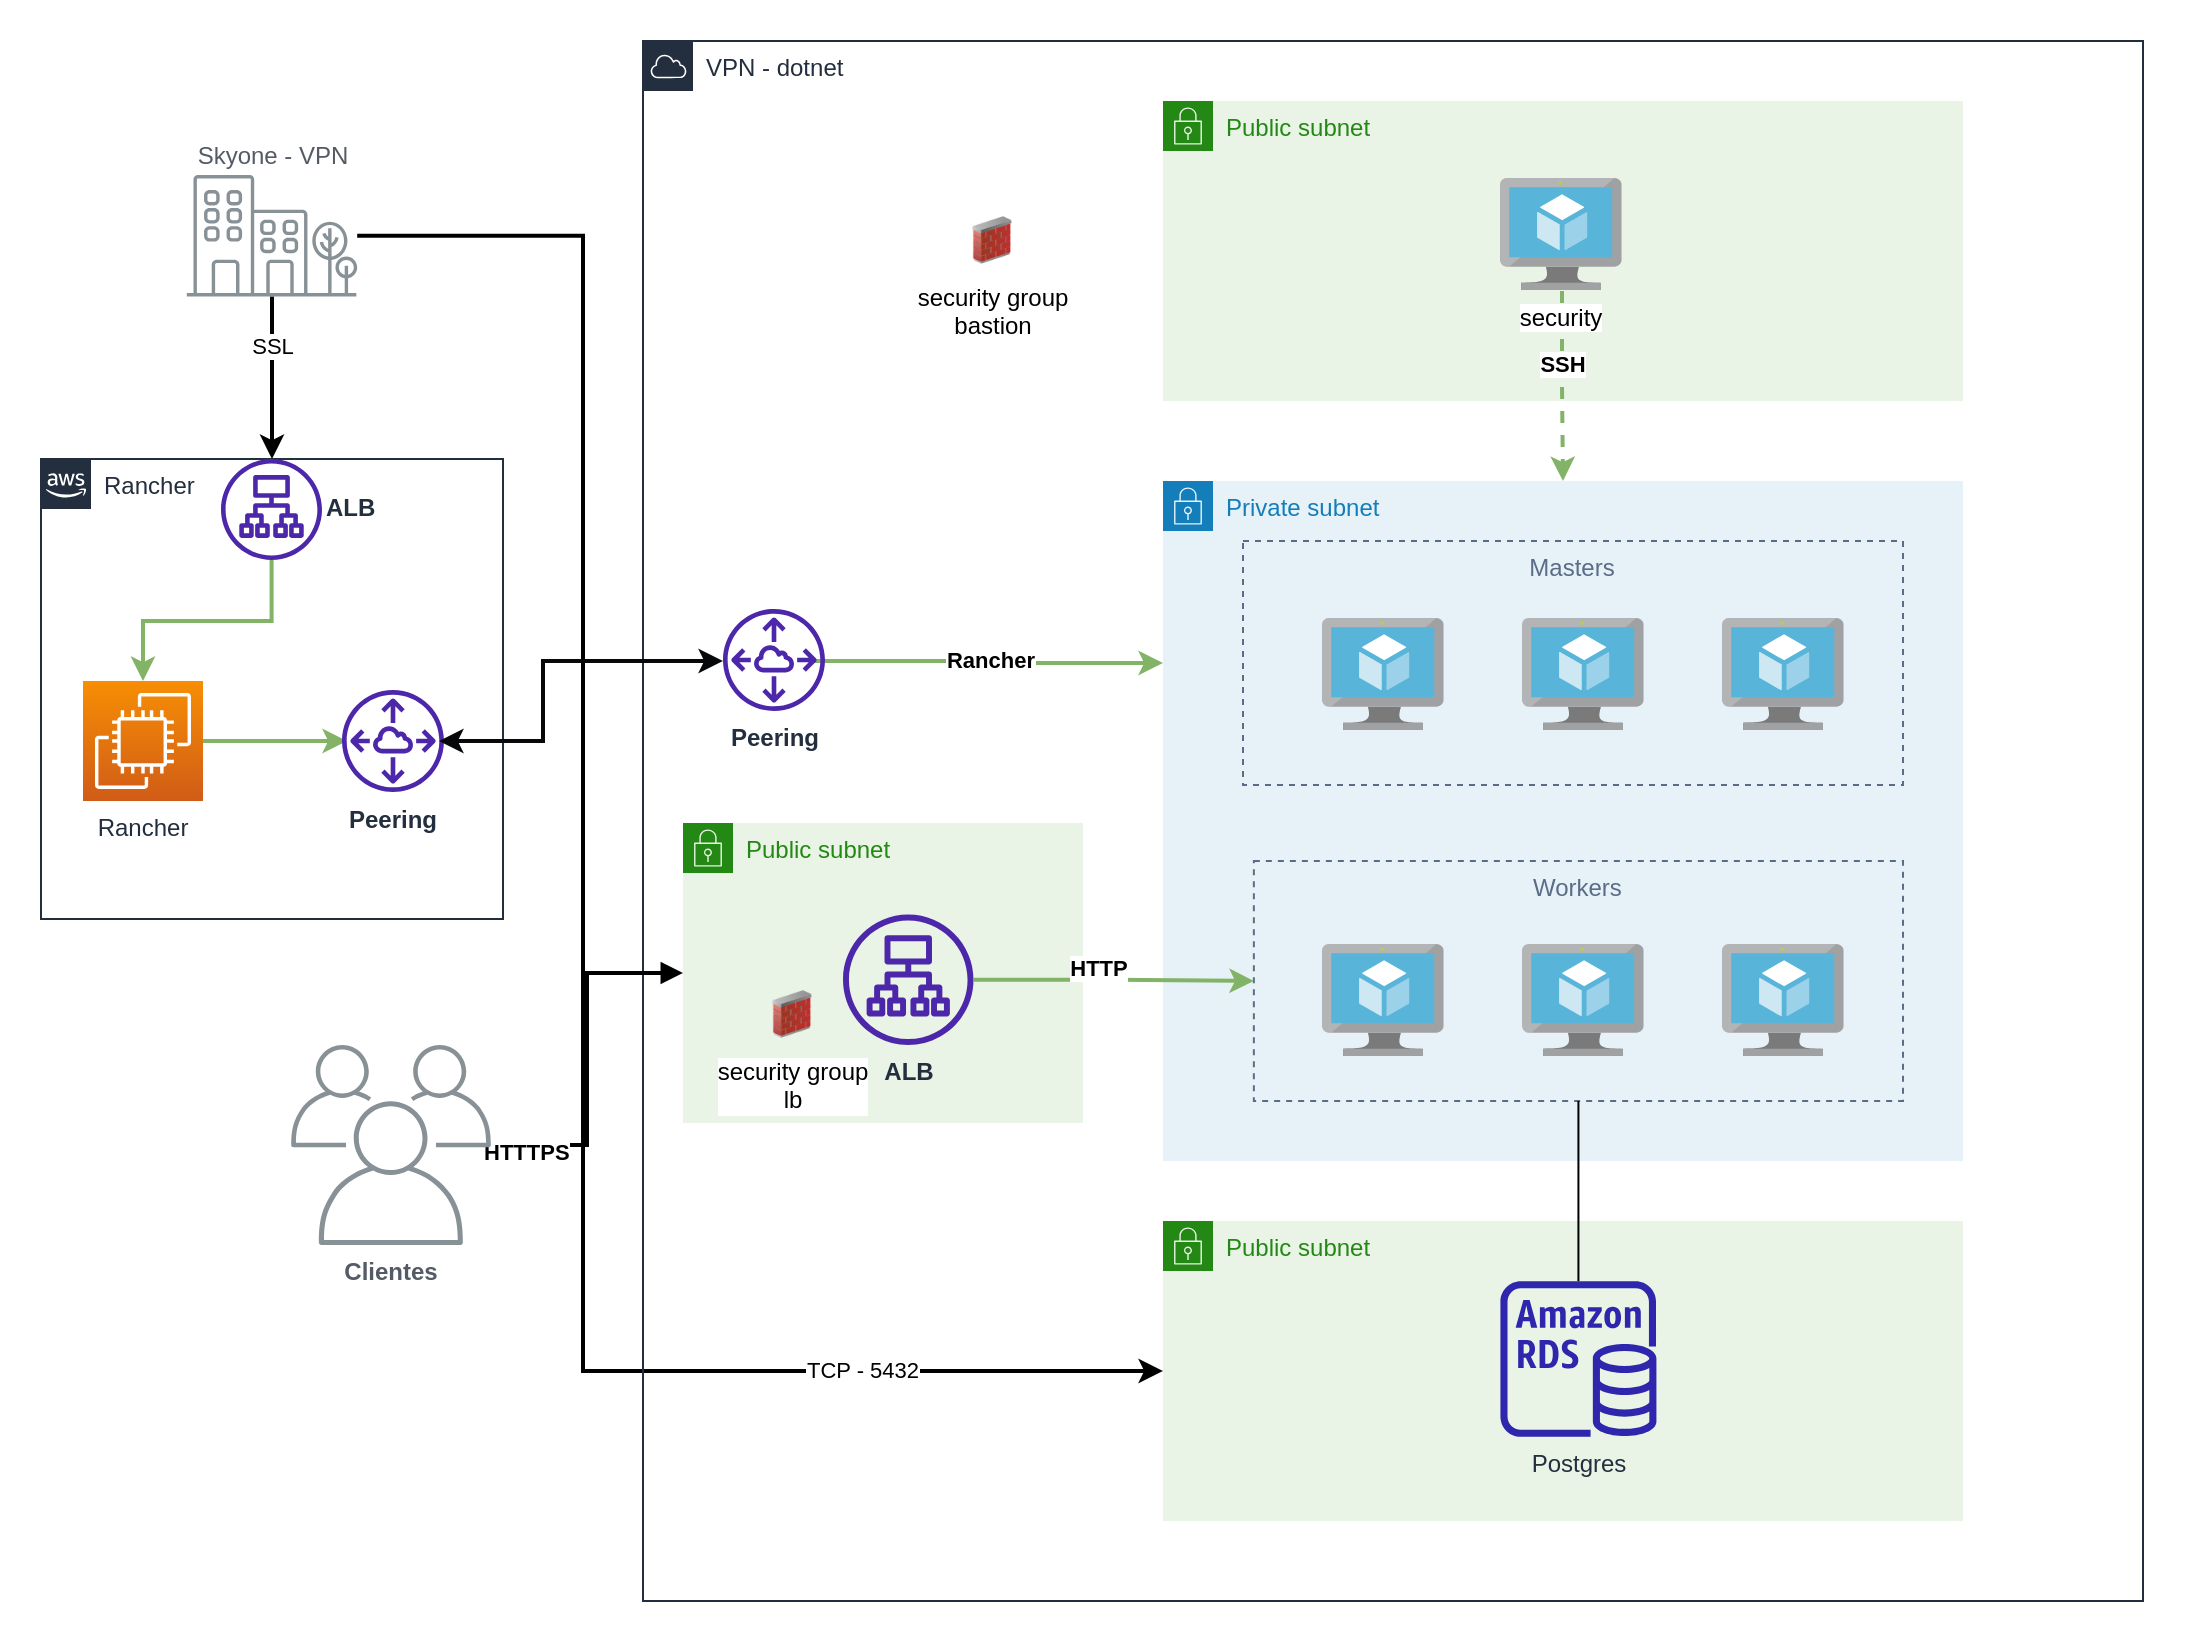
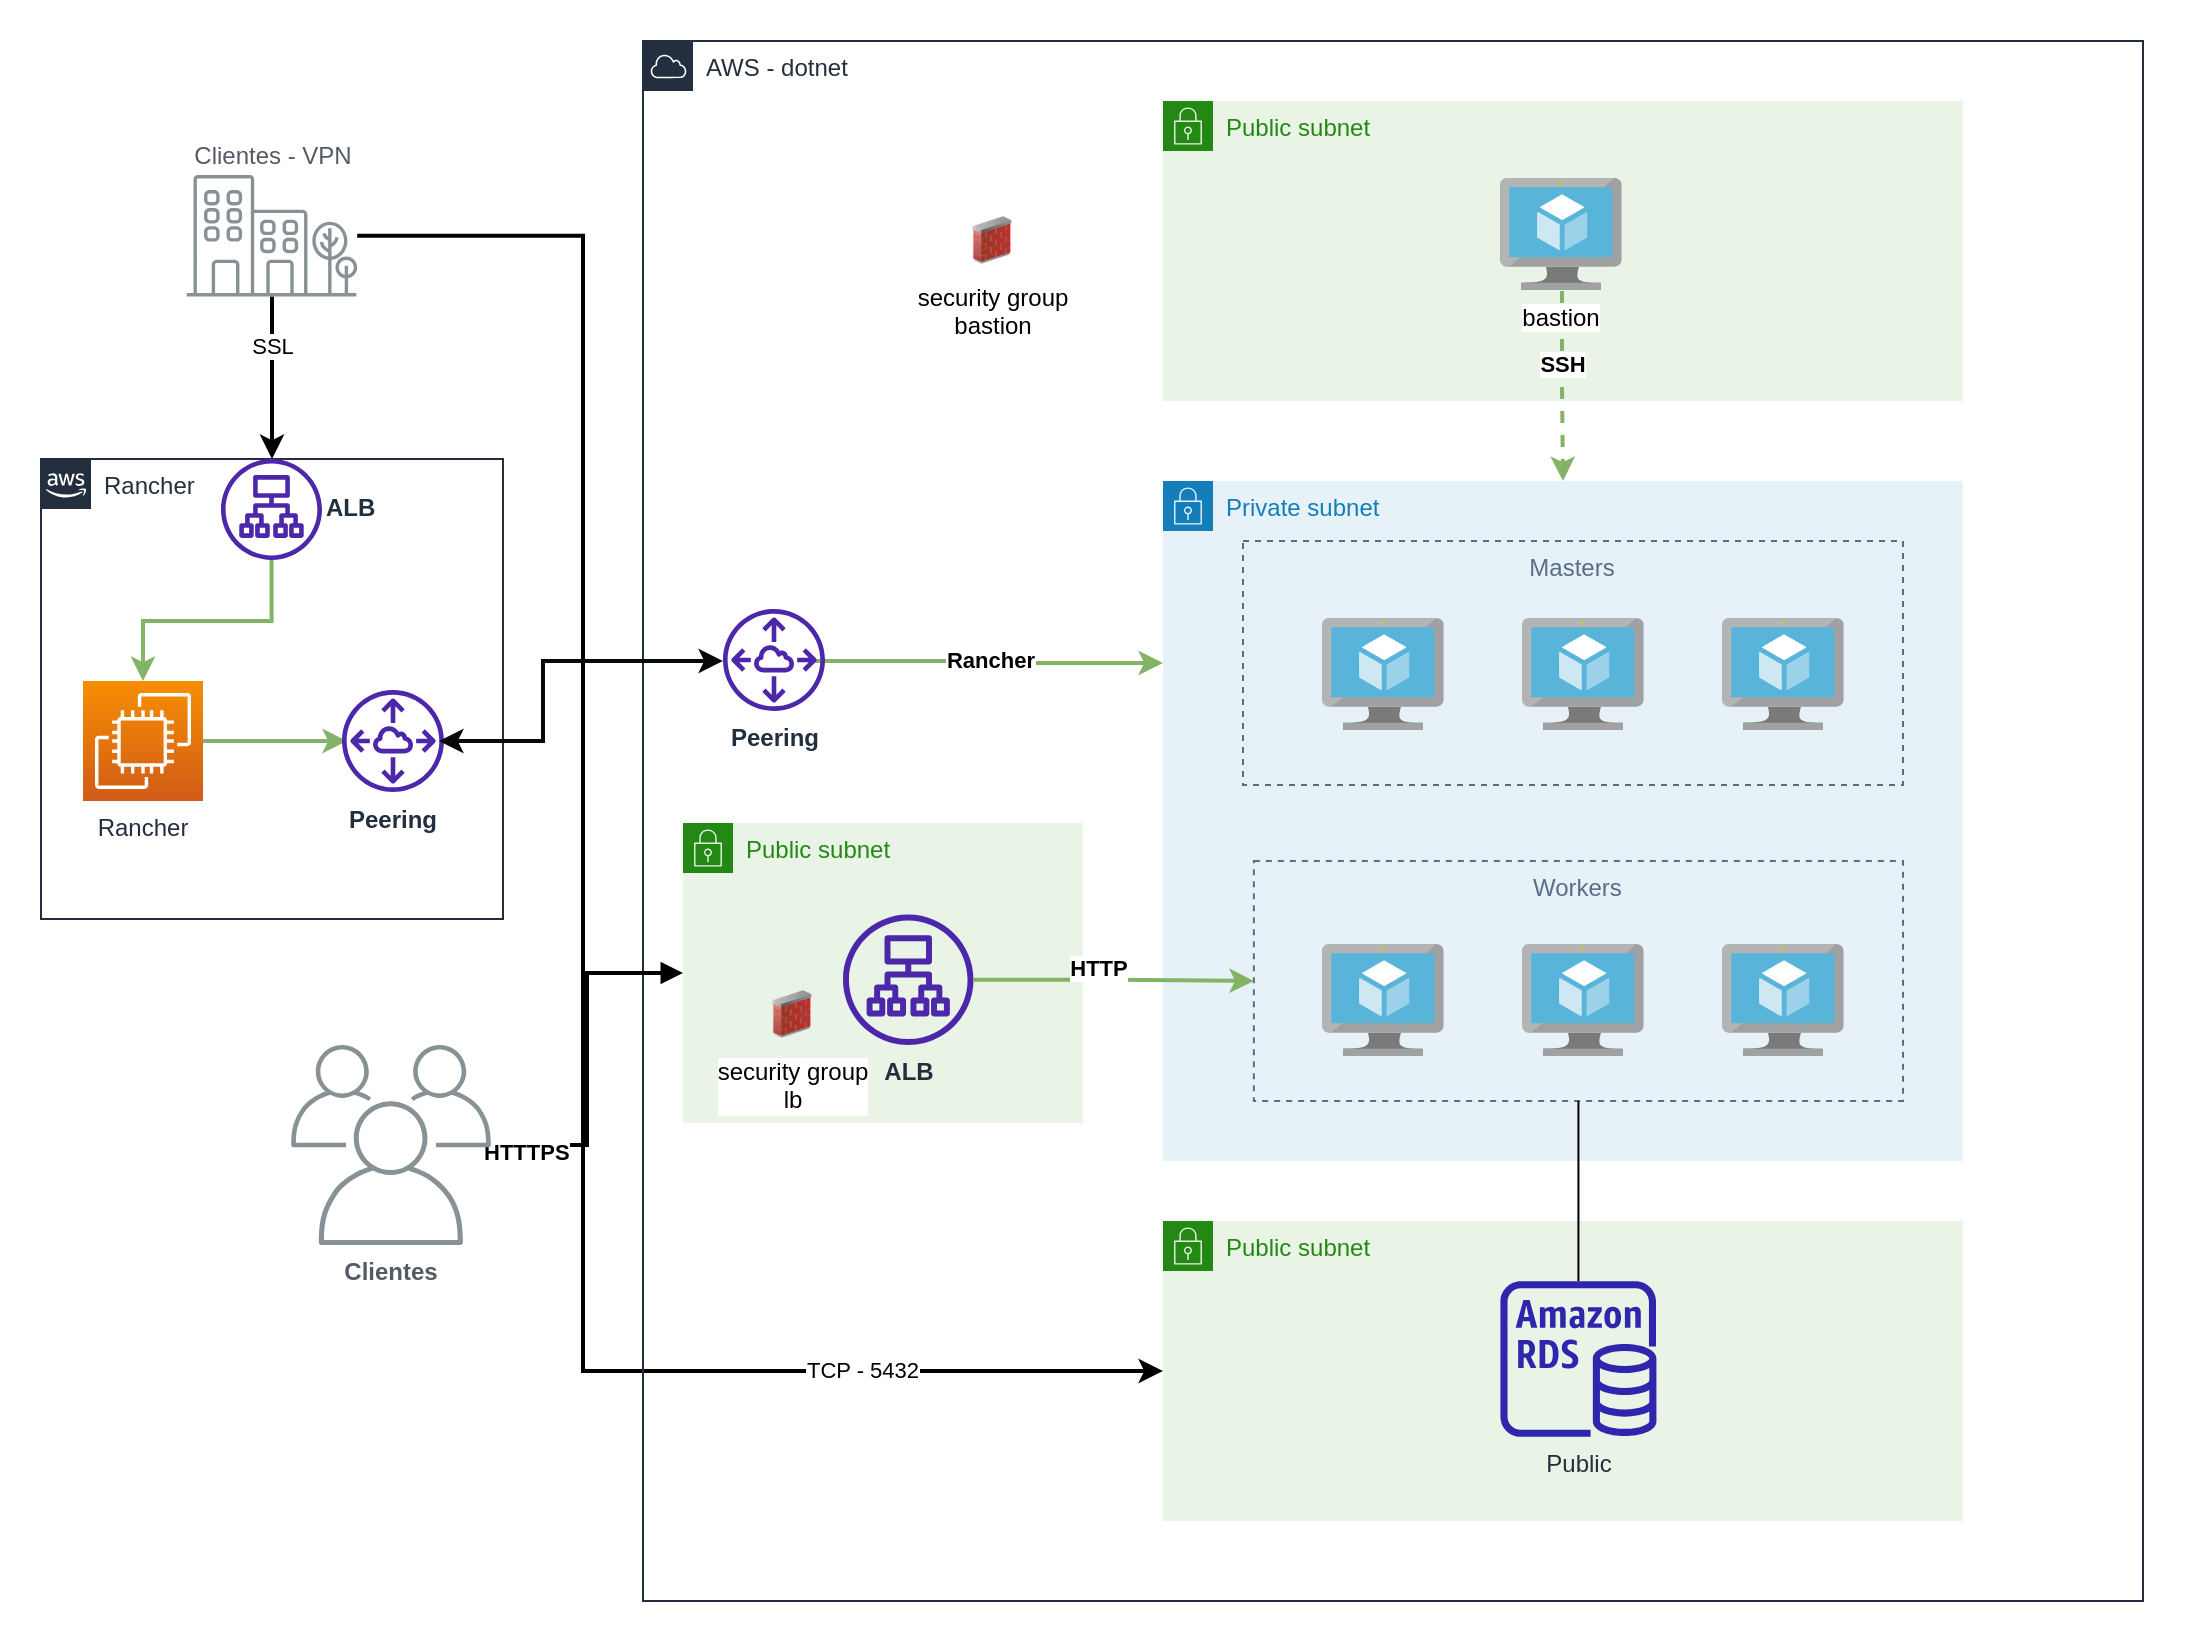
- <mxCell id="11" value="VPN - dotnet" style="points=[[0,0],[0.25,0],[0.5,0],[0.75,0],[1,0],[1,0.25],[1,0.5],[1,0.75],[1,1],[0.75,1],[0.5,1],[0.25,1],[0,1],[0,0.75],[0,0.5],[0,0.25]];outlineConnect=0;gradientColor=none;html=1;whiteSpace=wrap;fontSize=12;fontStyle=0;container=1;pointerEvents=0;collapsible=0;recursiveResize=0;shape=mxgraph.aws4.group;grIcon=mxgraph.aws4.group_aws_cloud;strokeColor=#232F3E;fillColor=none;verticalAlign=top;align=left;spacingLeft=30;fontColor=#232F3E;dashed=0;" parent="1" vertex="1"><mxGeometry x="321" y="20" width="750" height="780" as="geometry" /></mxCell>
+ <mxCell id="11" value="AWS - dotnet" style="points=[[0,0],[0.25,0],[0.5,0],[0.75,0],[1,0],[1,0.25],[1,0.5],[1,0.75],[1,1],[0.75,1],[0.5,1],[0.25,1],[0,1],[0,0.75],[0,0.5],[0,0.25]];outlineConnect=0;gradientColor=none;html=1;whiteSpace=wrap;fontSize=12;fontStyle=0;container=1;pointerEvents=0;collapsible=0;recursiveResize=0;shape=mxgraph.aws4.group;grIcon=mxgraph.aws4.group_aws_cloud;strokeColor=#232F3E;fillColor=none;verticalAlign=top;align=left;spacingLeft=30;fontColor=#232F3E;dashed=0;" parent="1" vertex="1"><mxGeometry x="321" y="20" width="750" height="780" as="geometry" /></mxCell>
- <mxCell id="4" value="Skyone - VPN" style="sketch=0;outlineConnect=0;gradientColor=none;fontColor=#545B64;strokeColor=none;fillColor=#879196;dashed=0;verticalLabelPosition=top;verticalAlign=bottom;align=center;html=1;fontSize=12;fontStyle=0;aspect=fixed;shape=mxgraph.aws4.illustration_office_building;pointerEvents=1;labelPosition=center;" parent="1" vertex="1"><mxGeometry x="92.75" y="87" width="85.5" height="60.71" as="geometry" /></mxCell>
+ <mxCell id="4" value="Clientes - VPN" style="sketch=0;outlineConnect=0;gradientColor=none;fontColor=#545B64;strokeColor=none;fillColor=#879196;dashed=0;verticalLabelPosition=top;verticalAlign=bottom;align=center;html=1;fontSize=12;fontStyle=0;aspect=fixed;shape=mxgraph.aws4.illustration_office_building;pointerEvents=1;labelPosition=center;" parent="1" vertex="1"><mxGeometry x="92.75" y="87" width="85.5" height="60.71" as="geometry" /></mxCell>
- <mxCell id="28" value="security" style="sketch=0;aspect=fixed;html=1;points=[];align=center;image;fontSize=12;image=img/lib/mscae/Virtual_Machine.svg;" parent="11" vertex="1"><mxGeometry x="429" y="69" width="60.87" height="56" as="geometry" /></mxCell>
+ <mxCell id="28" value="bastion" style="sketch=0;aspect=fixed;html=1;points=[];align=center;image;fontSize=12;image=img/lib/mscae/Virtual_Machine.svg;" parent="11" vertex="1"><mxGeometry x="429" y="69" width="60.87" height="56" as="geometry" /></mxCell>
- <mxCell id="34" value="Postgres" style="sketch=0;outlineConnect=0;fontColor=#232F3E;gradientColor=none;fillColor=#2E27AD;strokeColor=none;dashed=0;verticalLabelPosition=bottom;verticalAlign=top;align=center;html=1;fontSize=12;fontStyle=0;aspect=fixed;pointerEvents=1;shape=mxgraph.aws4.rds_instance;" parent="33" vertex="1"><mxGeometry x="168.71" y="30" width="78" height="78" as="geometry" /></mxCell>
+ <mxCell id="34" value="Public" style="sketch=0;outlineConnect=0;fontColor=#232F3E;gradientColor=none;fillColor=#2E27AD;strokeColor=none;dashed=0;verticalLabelPosition=bottom;verticalAlign=top;align=center;html=1;fontSize=12;fontStyle=0;aspect=fixed;pointerEvents=1;shape=mxgraph.aws4.rds_instance;" parent="33" vertex="1"><mxGeometry x="168.71" y="30" width="78" height="78" as="geometry" /></mxCell>
